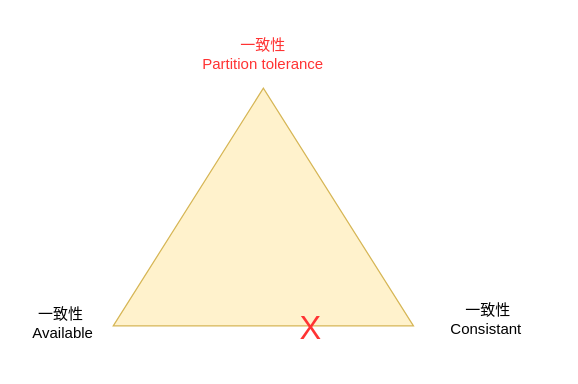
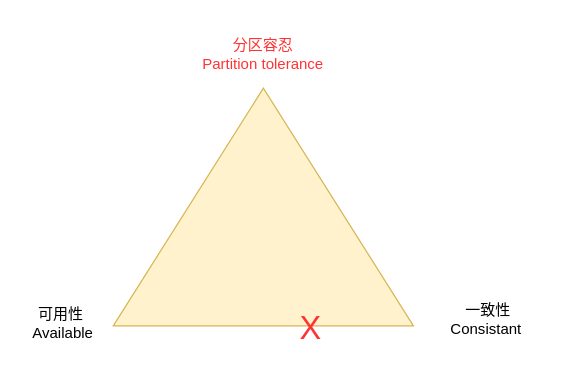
- <mxCell id="5" value="一致性&lt;br&gt;&lt;span&gt;Partition tolerance&lt;/span&gt;&lt;br&gt;" style="text;html=1;align=center;verticalAlign=middle;whiteSpace=wrap;rounded=0;fontColor=#FF3333;" vertex="1" parent="1"><mxGeometry x="150" y="20" width="120" height="45" as="geometry" /></mxCell>
+ <mxCell id="5" value="分区容忍&lt;br&gt;&lt;span&gt;Partition tolerance&lt;/span&gt;&lt;br&gt;" style="text;html=1;align=center;verticalAlign=middle;whiteSpace=wrap;rounded=0;fontColor=#FF3333;" vertex="1" parent="1"><mxGeometry x="150" y="20" width="120" height="45" as="geometry" /></mxCell>
- <mxCell id="4" value="&lt;span&gt;一致性&amp;nbsp;&lt;/span&gt;&lt;br&gt;&lt;span&gt;Available&lt;/span&gt;" style="text;html=1;strokeColor=none;fillColor=none;align=center;verticalAlign=middle;whiteSpace=wrap;rounded=0;" vertex="1" parent="1"><mxGeometry x="20" y="242.5" width="60" height="30" as="geometry" /></mxCell>
+ <mxCell id="4" value="&lt;span&gt;可用性&amp;nbsp;&lt;/span&gt;&lt;br&gt;&lt;span&gt;Available&lt;/span&gt;" style="text;html=1;strokeColor=none;fillColor=none;align=center;verticalAlign=middle;whiteSpace=wrap;rounded=0;" vertex="1" parent="1"><mxGeometry x="20" y="242.5" width="60" height="30" as="geometry" /></mxCell>
